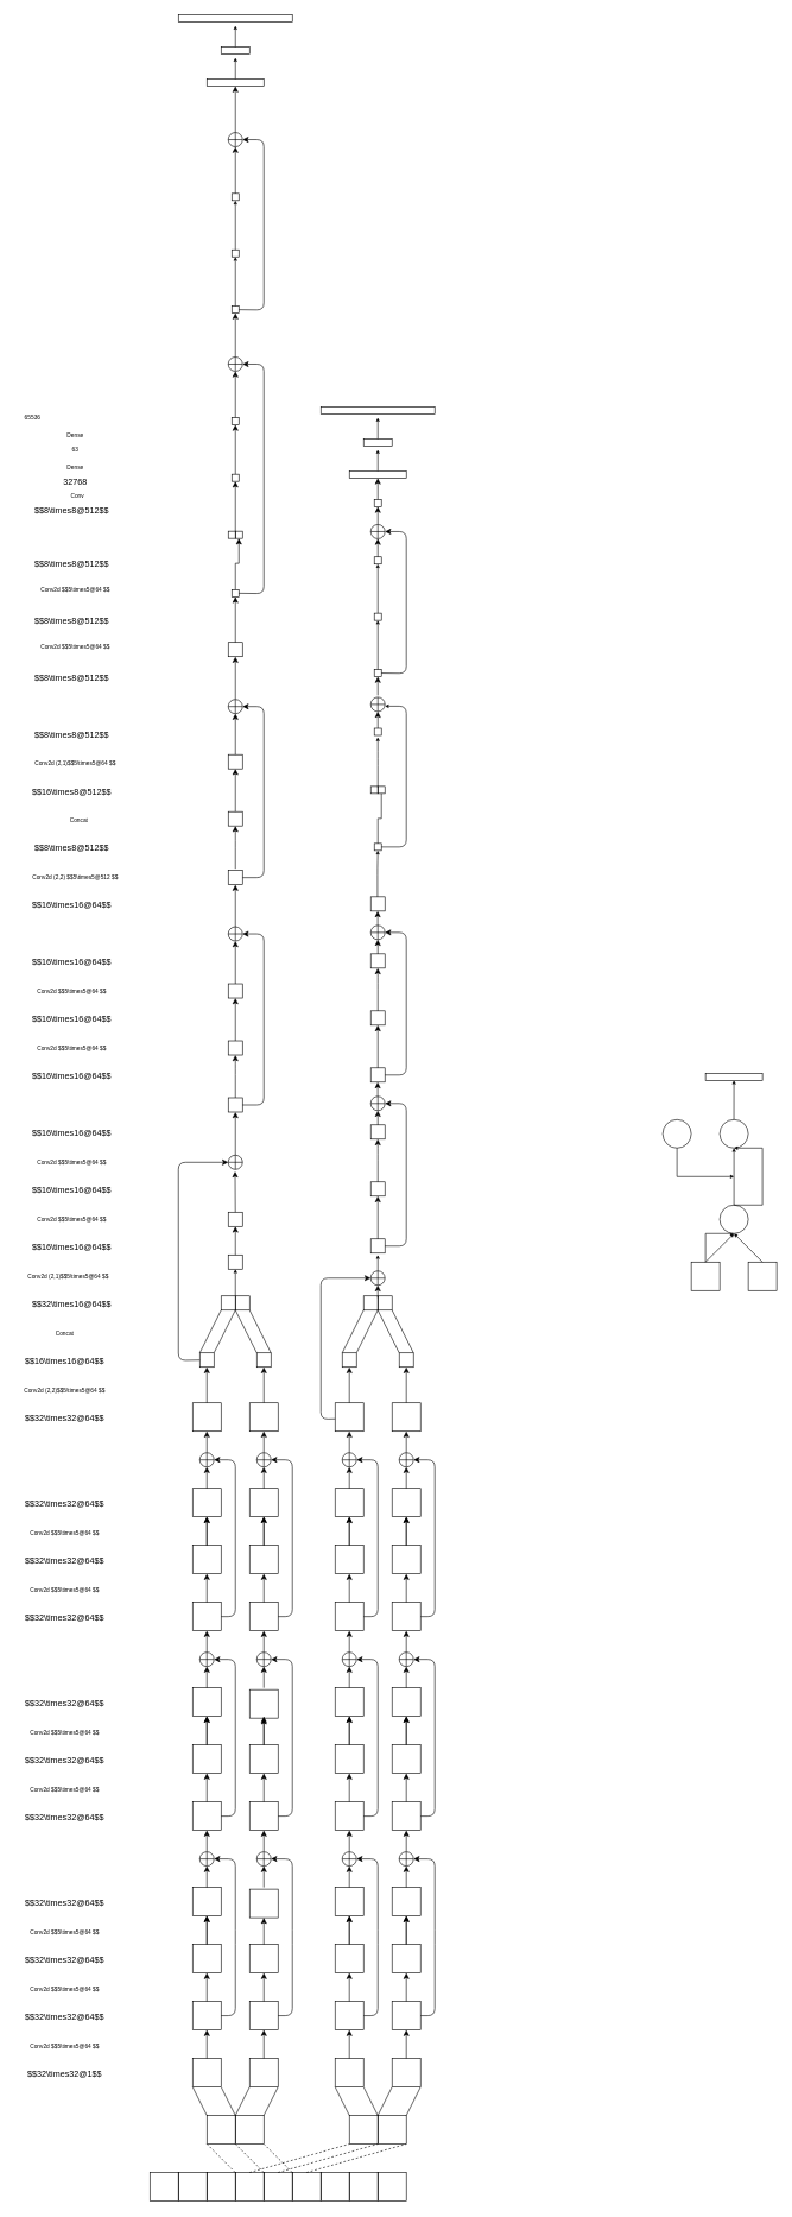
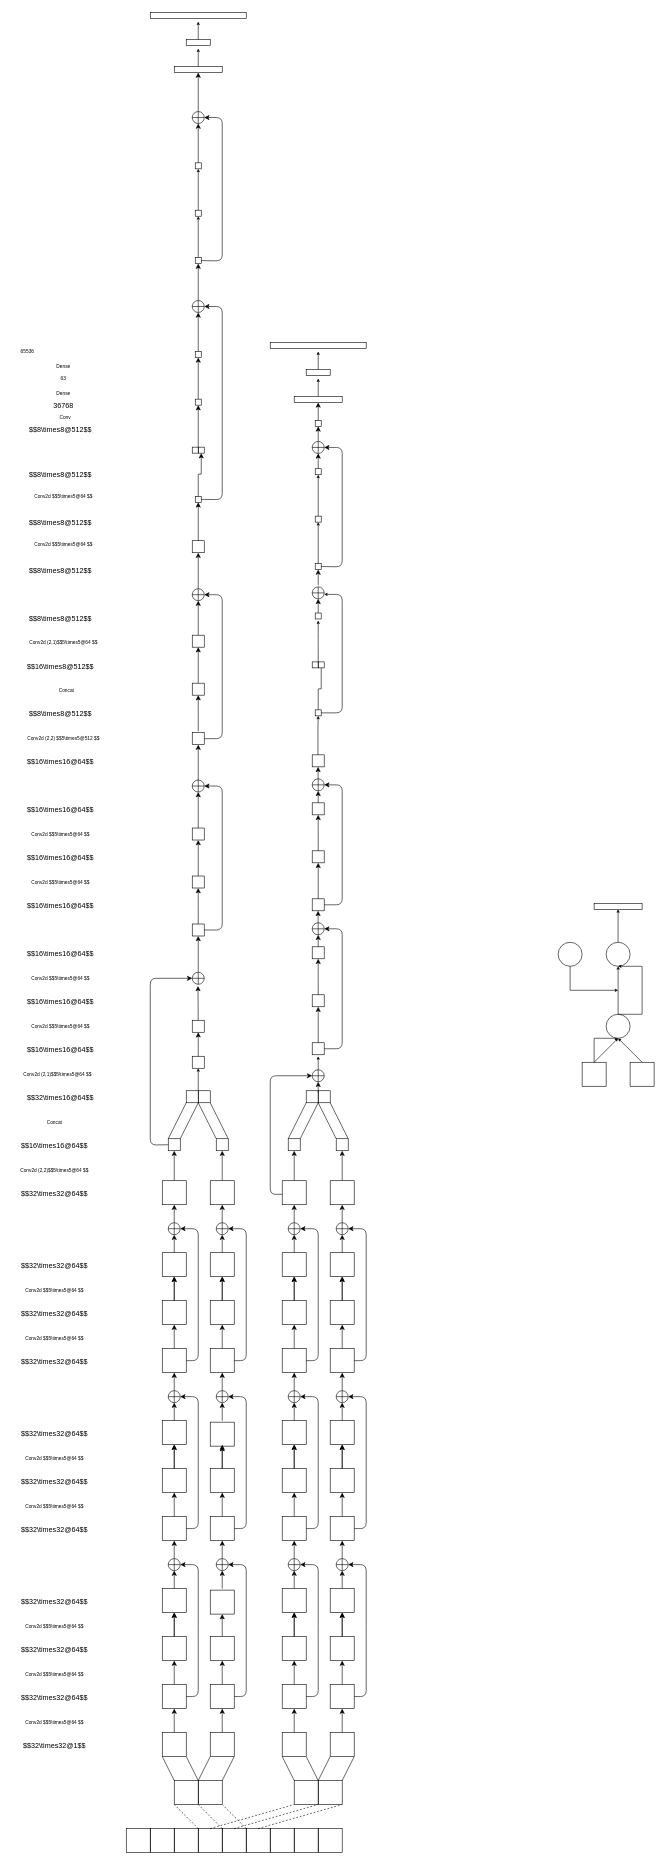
- <mxCell id="162" value="32768" style="text;html=1;align=center;verticalAlign=middle;resizable=0;points=[];autosize=1;strokeColor=none;fillColor=none;" parent="1" vertex="1"><mxGeometry x="80" y="665" width="50" height="20" as="geometry" /></mxCell>
+ <mxCell id="162" value="36768" style="text;html=1;align=center;verticalAlign=middle;resizable=0;points=[];autosize=1;strokeColor=none;fillColor=none;" parent="1" vertex="1"><mxGeometry x="80" y="665" width="50" height="20" as="geometry" /></mxCell>
